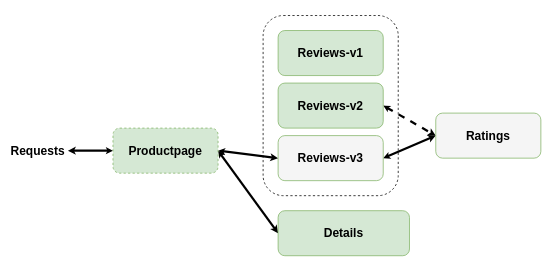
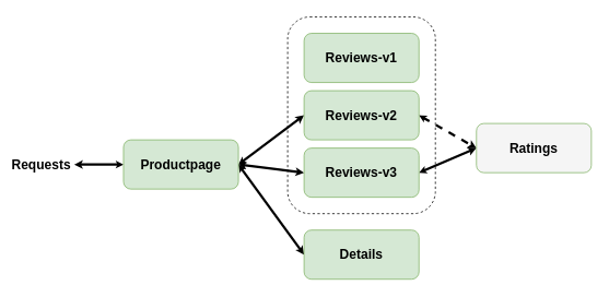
+ <mxCell id="3" style="edgeStyle=none;rounded=0;orthogonalLoop=1;jettySize=auto;html=1;exitX=1;exitY=0.5;exitDx=0;exitDy=0;entryX=0;entryY=0.5;entryDx=0;entryDy=0;fontSize=16;startArrow=classic;startFill=1;startSize=0;endSize=1;strokeWidth=3;" parent="1" source="7" target="10" edge="1"><mxGeometry relative="1" as="geometry" /></mxCell>
- <mxCell id="7" value="&lt;font style=&quot;font-size: 16px&quot;&gt;&lt;b&gt;Productpage&lt;/b&gt;&lt;/font&gt;" style="rounded=1;whiteSpace=wrap;html=1;fillColor=#d5e8d4;strokeColor=#82b366;dashed=1;" parent="1" vertex="1"><mxGeometry x="150" y="170" width="140" height="60" as="geometry" /></mxCell>
+ <mxCell id="7" value="&lt;font style=&quot;font-size: 16px&quot;&gt;&lt;b&gt;Productpage&lt;/b&gt;&lt;/font&gt;" style="rounded=1;whiteSpace=wrap;html=1;fillColor=#d5e8d4;strokeColor=#82b366;" parent="1" vertex="1"><mxGeometry x="150" y="170" width="140" height="60" as="geometry" /></mxCell>
- <mxCell id="12" value="&lt;font style=&quot;font-size: 16px&quot;&gt;&lt;b&gt;Reviews-v3&lt;/b&gt;&lt;/font&gt;" style="rounded=1;whiteSpace=wrap;html=1;fillColor=#f5f5f5;strokeColor=#82b366;" parent="1" vertex="1"><mxGeometry x="370" y="180" width="140" height="60" as="geometry" /></mxCell>
+ <mxCell id="12" value="&lt;font style=&quot;font-size: 16px&quot;&gt;&lt;b&gt;Reviews-v3&lt;/b&gt;&lt;/font&gt;" style="rounded=1;whiteSpace=wrap;html=1;fillColor=#d5e8d4;strokeColor=#82b366;" parent="1" vertex="1"><mxGeometry x="370" y="180" width="140" height="60" as="geometry" /></mxCell>
- <mxCell id="13" value="&lt;font style=&quot;font-size: 16px&quot;&gt;&lt;b&gt;Details&lt;/b&gt;&lt;/font&gt;" style="rounded=1;whiteSpace=wrap;html=1;fillColor=#d5e8d4;strokeColor=#82b366;" parent="1" vertex="1"><mxGeometry x="370" y="280" width="175" height="60" as="geometry" /></mxCell>
+ <mxCell id="13" value="&lt;font style=&quot;font-size: 16px&quot;&gt;&lt;b&gt;Details&lt;/b&gt;&lt;/font&gt;" style="rounded=1;whiteSpace=wrap;html=1;fillColor=#d5e8d4;strokeColor=#82b366;" parent="1" vertex="1"><mxGeometry x="370" y="280" width="140" height="60" as="geometry" /></mxCell>
